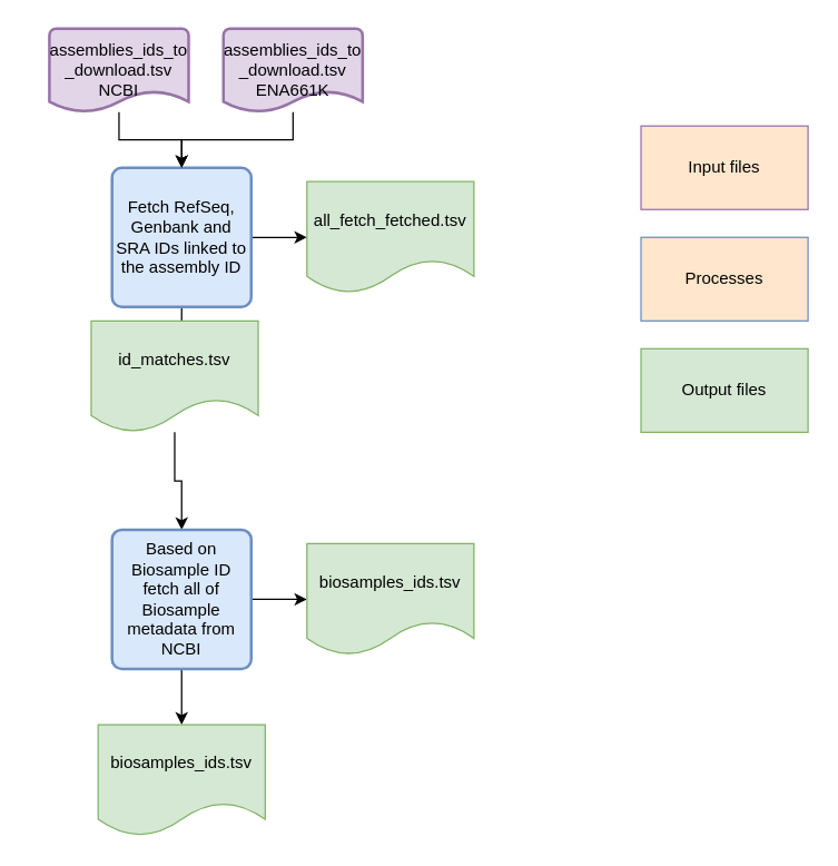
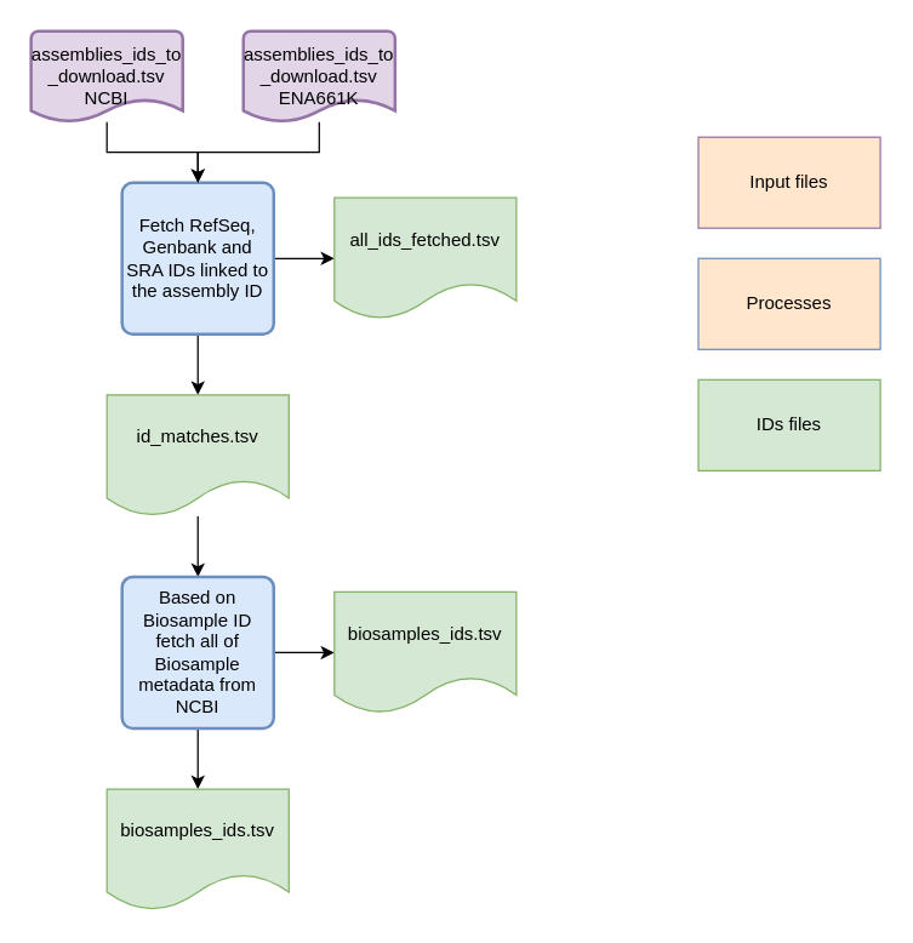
- <mxCell id="6" value="assemblies_ids_to&lt;div&gt;_download.tsv&lt;/div&gt;&lt;div&gt;NCBI&lt;/div&gt;" style="strokeWidth=2;html=1;shape=mxgraph.flowchart.document2;whiteSpace=wrap;size=0.25;fillColor=#e1d5e7;strokeColor=#9673a6;" vertex="1" parent="1"><mxGeometry x="35" y="20" width="100" height="60" as="geometry" /></mxCell>
+ <mxCell id="6" value="assemblies_ids_to&lt;div&gt;_download.tsv&lt;/div&gt;&lt;div&gt;NCBI&lt;/div&gt;" style="strokeWidth=2;html=1;shape=mxgraph.flowchart.document2;whiteSpace=wrap;size=0.25;fillColor=#e1d5e7;strokeColor=#9673a6;" vertex="1" parent="1"><mxGeometry x="20" y="20" width="100" height="60" as="geometry" /></mxCell>
- <mxCell id="15" value="all_fetch_fetched.tsv" style="shape=document;whiteSpace=wrap;html=1;boundedLbl=1;fillColor=#d5e8d4;strokeColor=#82b366;" vertex="1" parent="1"><mxGeometry x="220" y="130" width="120" height="80" as="geometry" /></mxCell>
+ <mxCell id="15" value="all_ids_fetched.tsv" style="shape=document;whiteSpace=wrap;html=1;boundedLbl=1;fillColor=#d5e8d4;strokeColor=#82b366;" vertex="1" parent="1"><mxGeometry x="220" y="130" width="120" height="80" as="geometry" /></mxCell>
- <mxCell id="10" value="id_matches.tsv" style="shape=document;whiteSpace=wrap;html=1;boundedLbl=1;fillColor=#d5e8d4;strokeColor=#82b366;" vertex="1" parent="1"><mxGeometry x="65" y="230" width="120" height="80" as="geometry" /></mxCell>
+ <mxCell id="10" value="id_matches.tsv" style="shape=document;whiteSpace=wrap;html=1;boundedLbl=1;fillColor=#d5e8d4;strokeColor=#82b366;" vertex="1" parent="1"><mxGeometry x="70" y="260" width="120" height="80" as="geometry" /></mxCell>
- <mxCell id="19" value="Output files" style="rounded=0;whiteSpace=wrap;html=1;fillColor=#d5e8d4;strokeColor=#82b366;" vertex="1" parent="1"><mxGeometry x="460" y="250" width="120" height="60" as="geometry" /></mxCell>
+ <mxCell id="19" value="IDs files" style="rounded=0;whiteSpace=wrap;html=1;fillColor=#d5e8d4;strokeColor=#82b366;" vertex="1" parent="1"><mxGeometry x="460" y="250" width="120" height="60" as="geometry" /></mxCell>
